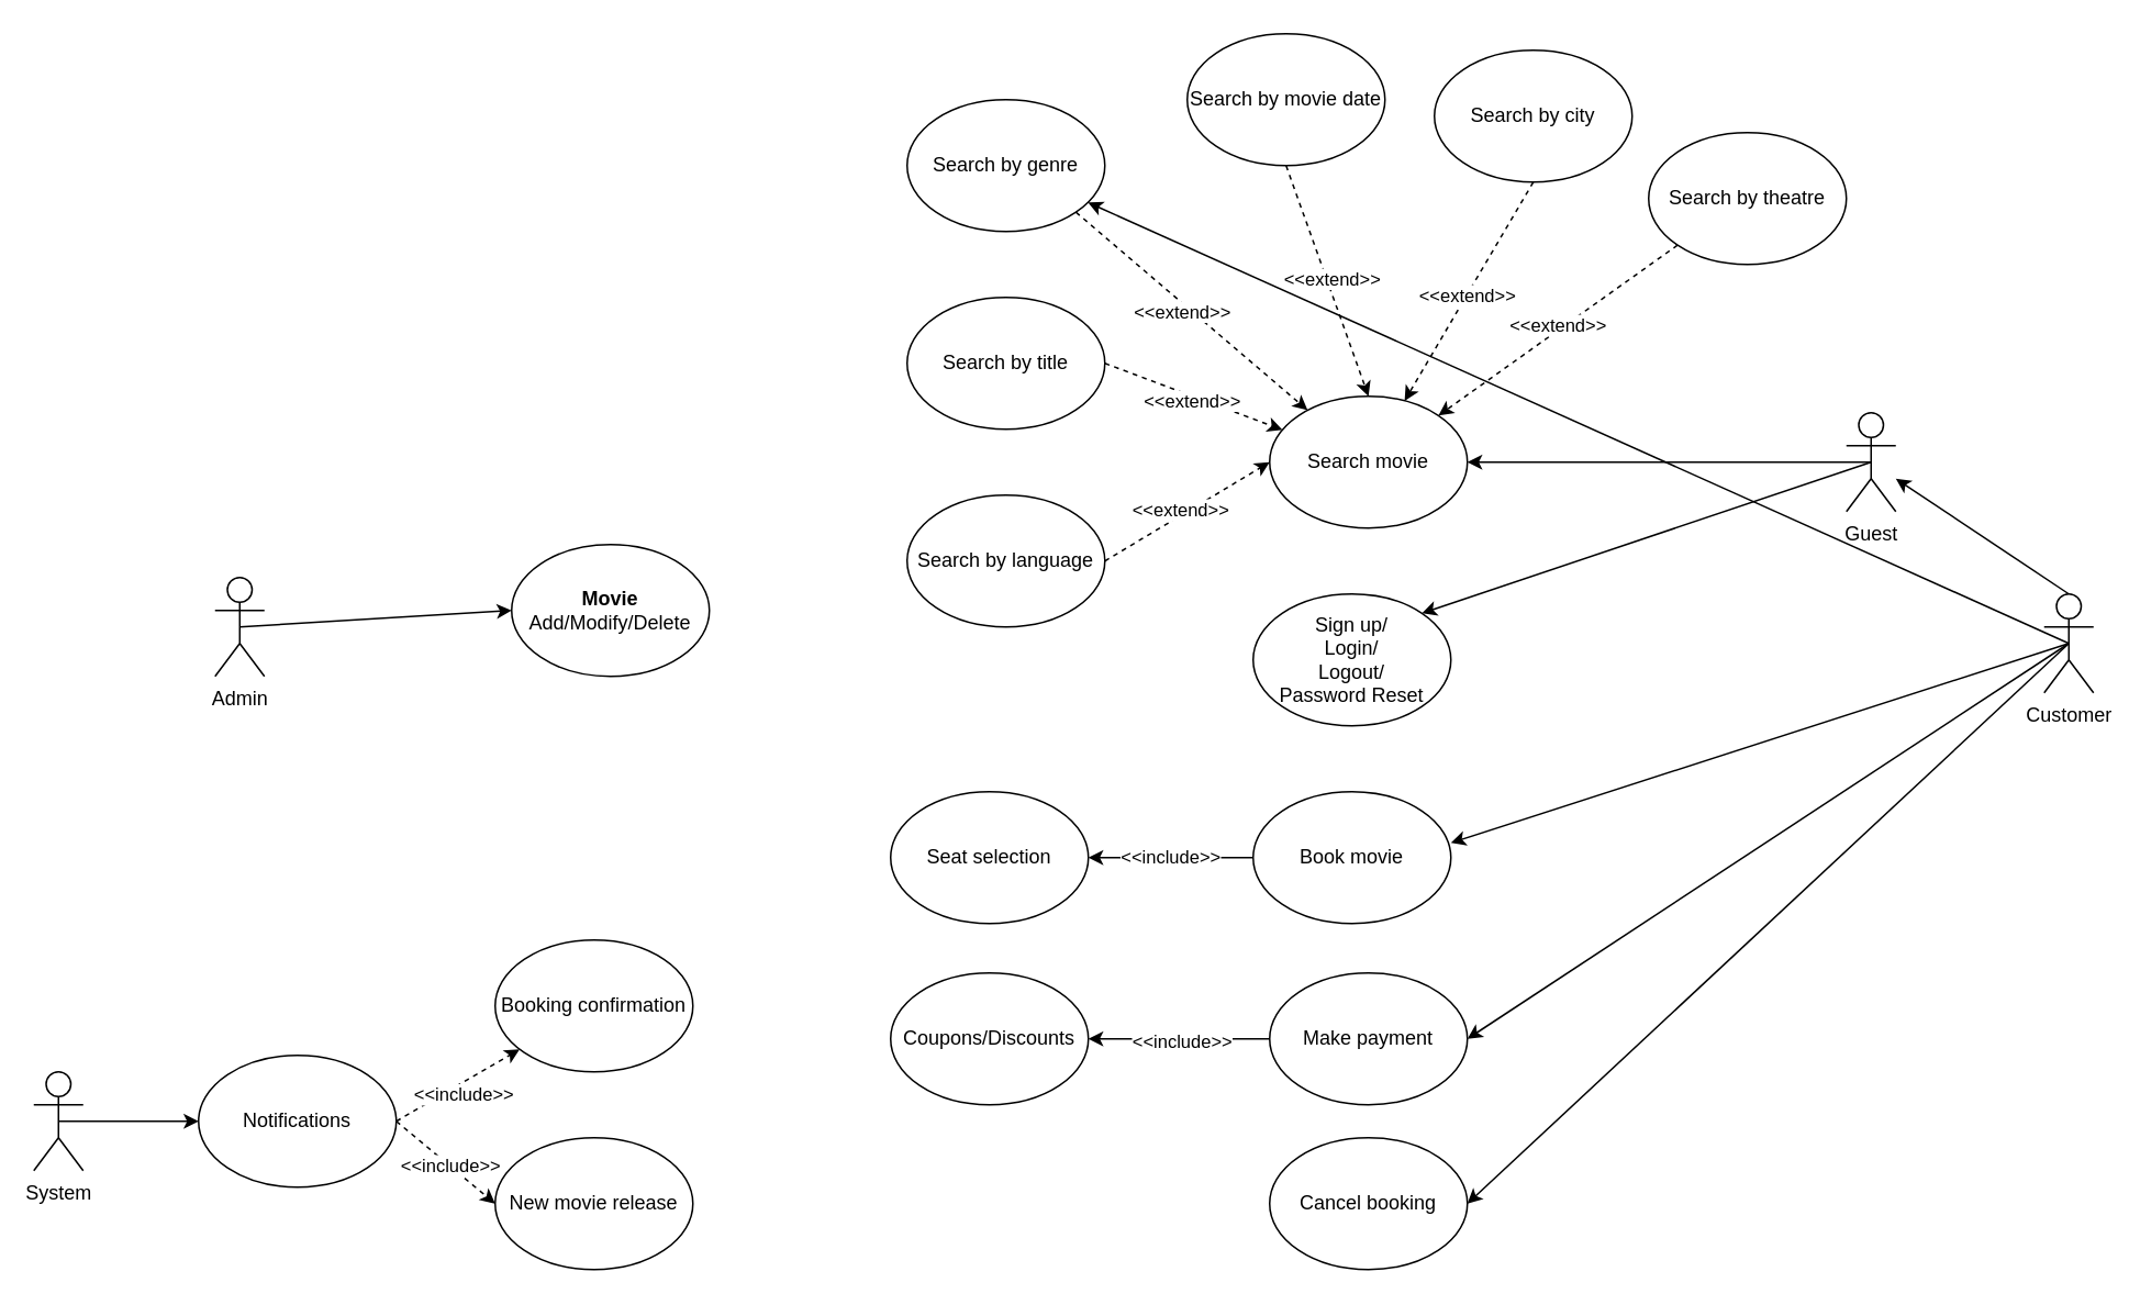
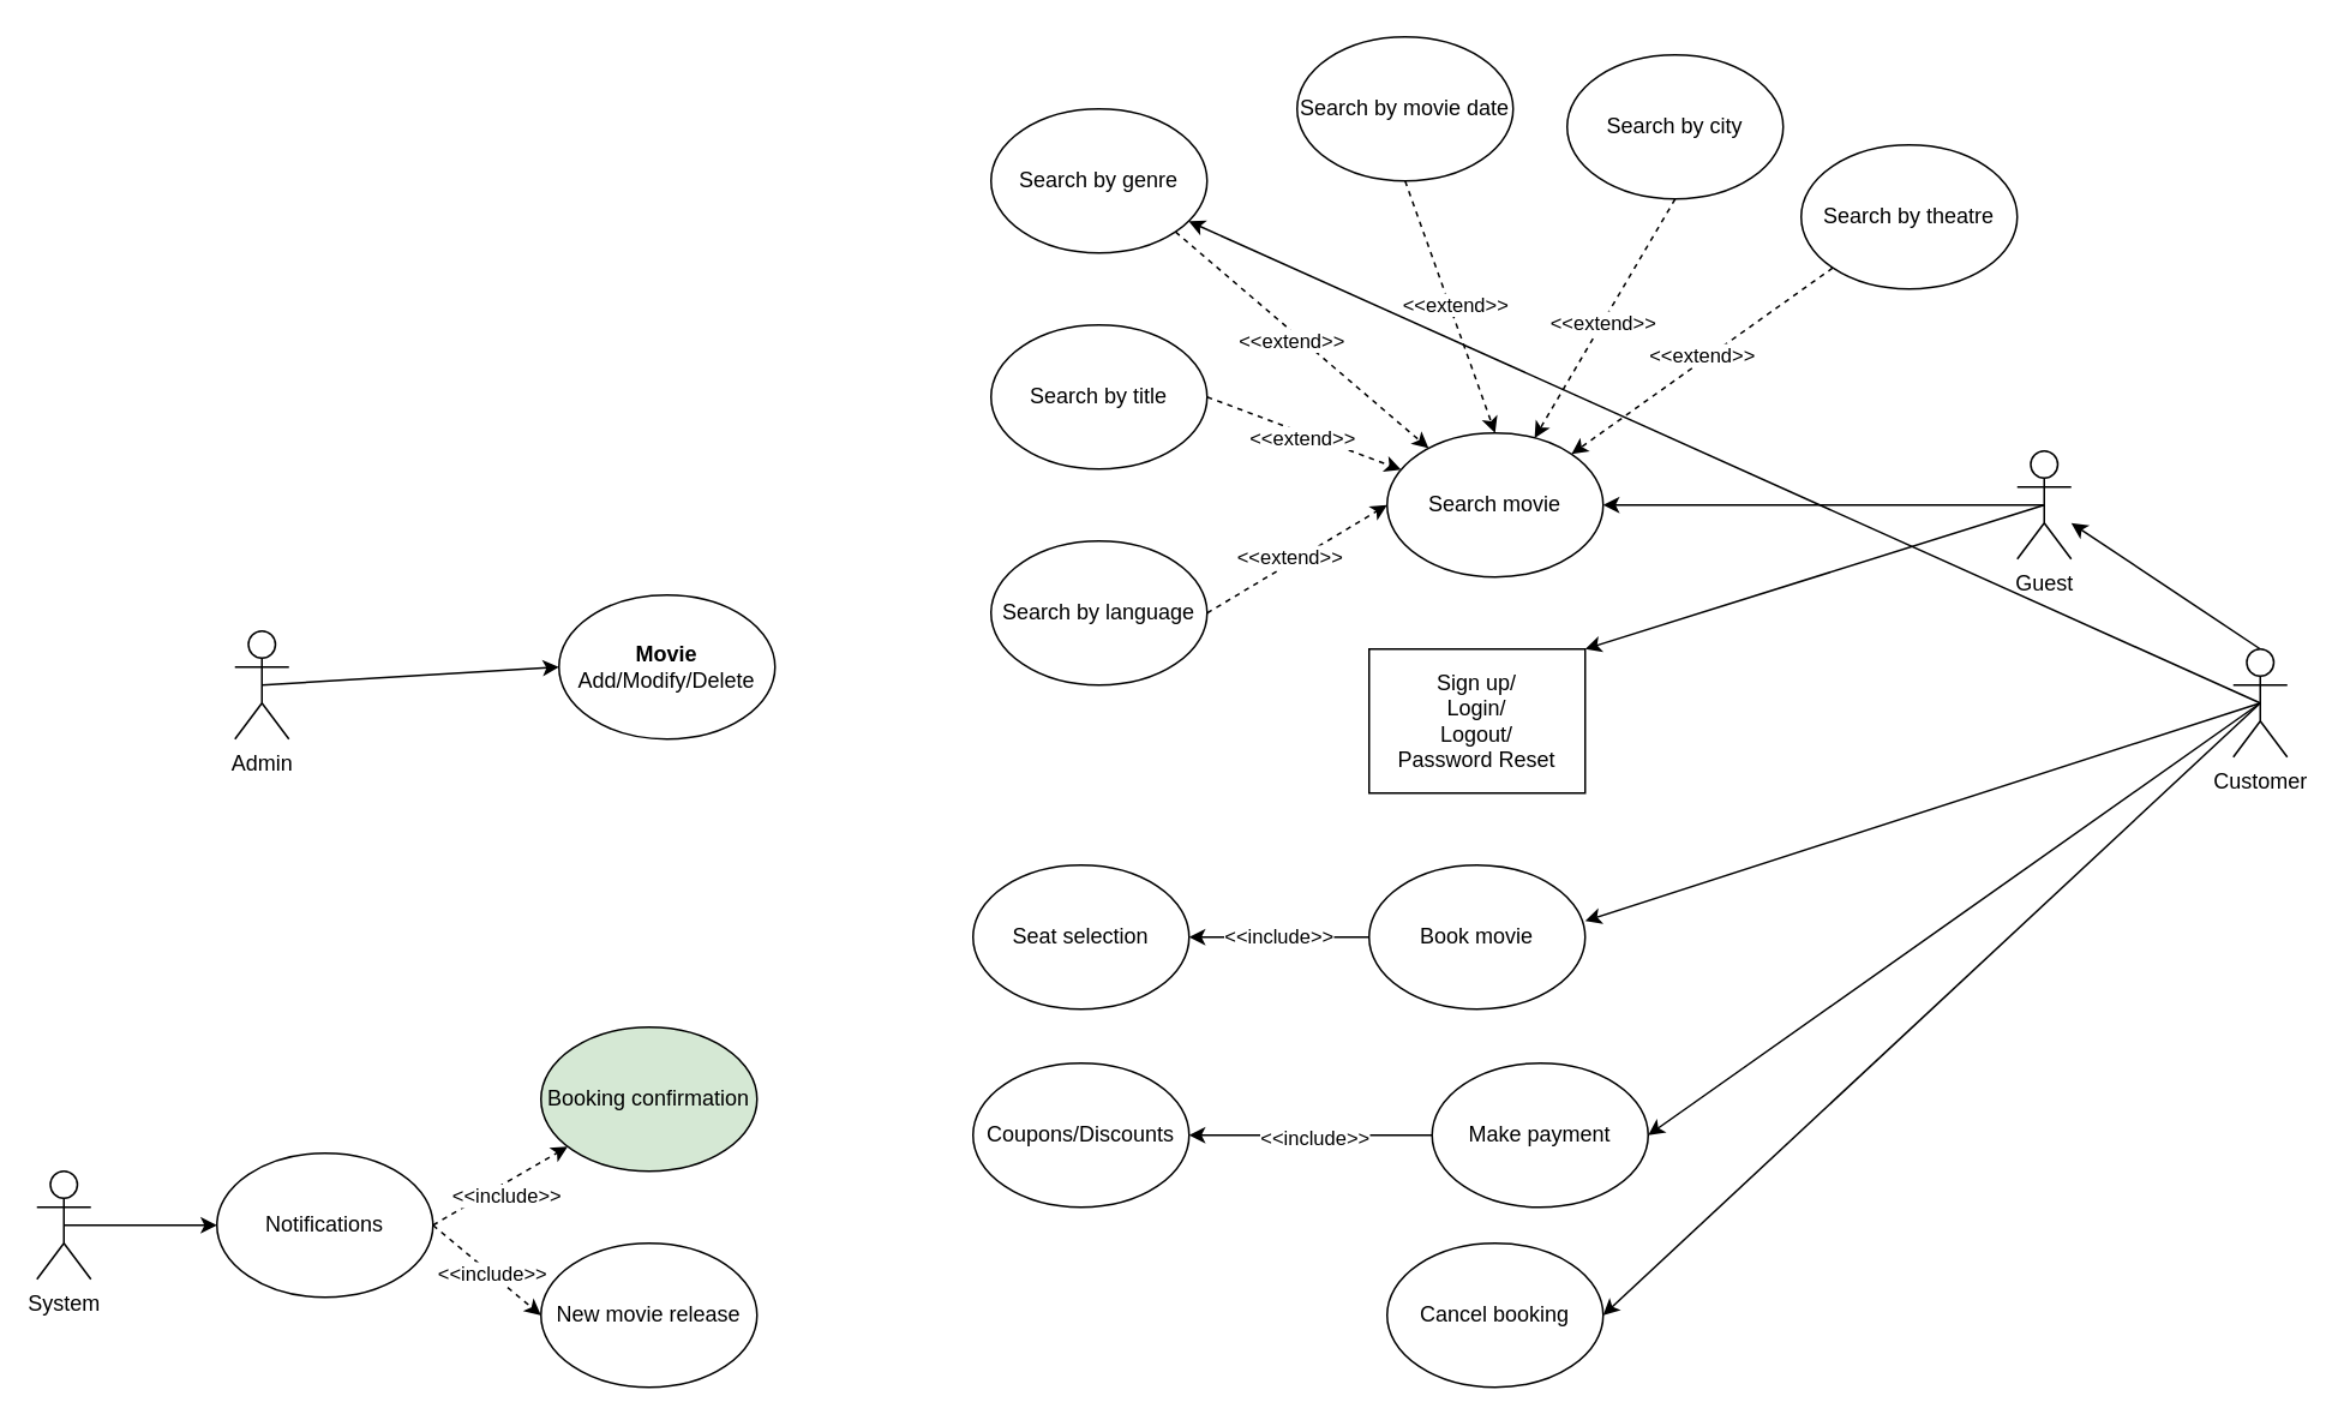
- <mxCell id="21" value="Sign up/&lt;div&gt;Login/&lt;/div&gt;&lt;div&gt;Logout/&lt;/div&gt;&lt;div&gt;Password Reset&lt;/div&gt;" style="ellipse;whiteSpace=wrap;html=1;" parent="1" vertex="1"><mxGeometry x="760" y="360" width="120" height="80" as="geometry" /></mxCell>
+ <mxCell id="21" value="Sign up/&lt;div&gt;Login/&lt;/div&gt;&lt;div&gt;Logout/&lt;/div&gt;&lt;div&gt;Password Reset&lt;/div&gt;" style="whiteSpace=wrap;html=1;rounded=0;" parent="1" vertex="1"><mxGeometry x="760" y="360" width="120" height="80" as="geometry" /></mxCell>
- <mxCell id="46" value="Booking confirmation" style="ellipse;whiteSpace=wrap;html=1;" parent="1" vertex="1"><mxGeometry x="300" y="570" width="120" height="80" as="geometry" /></mxCell>
+ <mxCell id="46" value="Booking confirmation" style="ellipse;whiteSpace=wrap;html=1;fillColor=#d5e8d4;" parent="1" vertex="1"><mxGeometry x="300" y="570" width="120" height="80" as="geometry" /></mxCell>
- <mxCell id="31" value="Make payment" style="ellipse;whiteSpace=wrap;html=1;" parent="1" vertex="1"><mxGeometry x="770" y="590" width="120" height="80" as="geometry" /></mxCell>
+ <mxCell id="31" value="Make payment" style="ellipse;whiteSpace=wrap;html=1;" parent="1" vertex="1"><mxGeometry x="795" y="590" width="120" height="80" as="geometry" /></mxCell>
